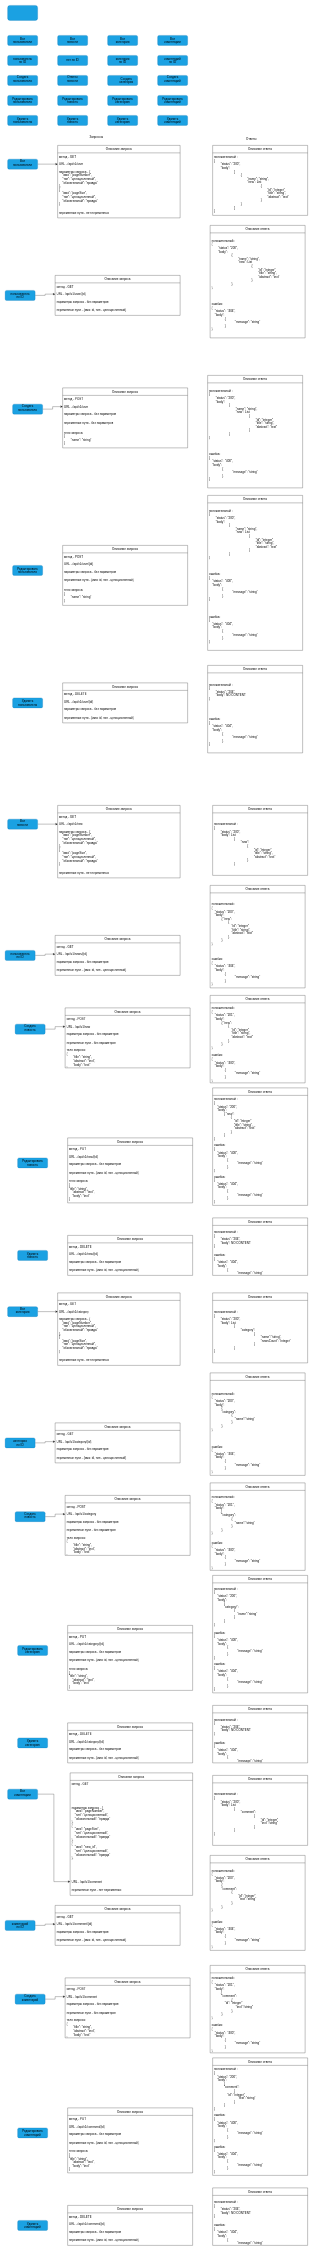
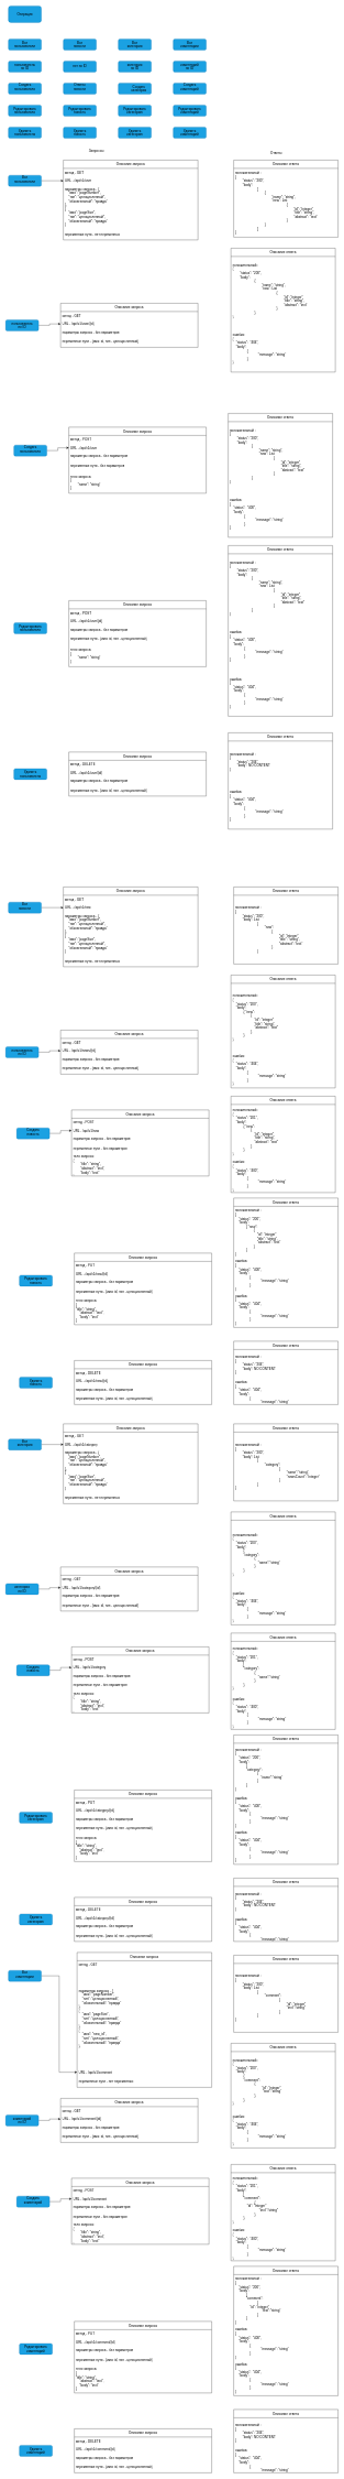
+ <mxCell id="3" value="Операции" style="text;html=1;strokeColor=none;fillColor=none;align=center;verticalAlign=middle;whiteSpace=wrap;rounded=0;" parent="1" vertex="1"><mxGeometry x="60" y="35" width="60" height="30" as="geometry" /></mxCell>
- <mxCell id="79" value="Запроссы" style="text;html=1;strokeColor=none;fillColor=none;align=center;verticalAlign=middle;whiteSpace=wrap;rounded=0;" parent="1" vertex="1"><mxGeometry x="355" y="530" width="60" height="30" as="geometry" /></mxCell>
+ <mxCell id="79" value="Запроссы" style="text;html=1;strokeColor=none;fillColor=none;align=center;verticalAlign=middle;whiteSpace=wrap;rounded=0;" parent="1" vertex="1"><mxGeometry x="320" y="530" width="60" height="30" as="geometry" /></mxCell>
